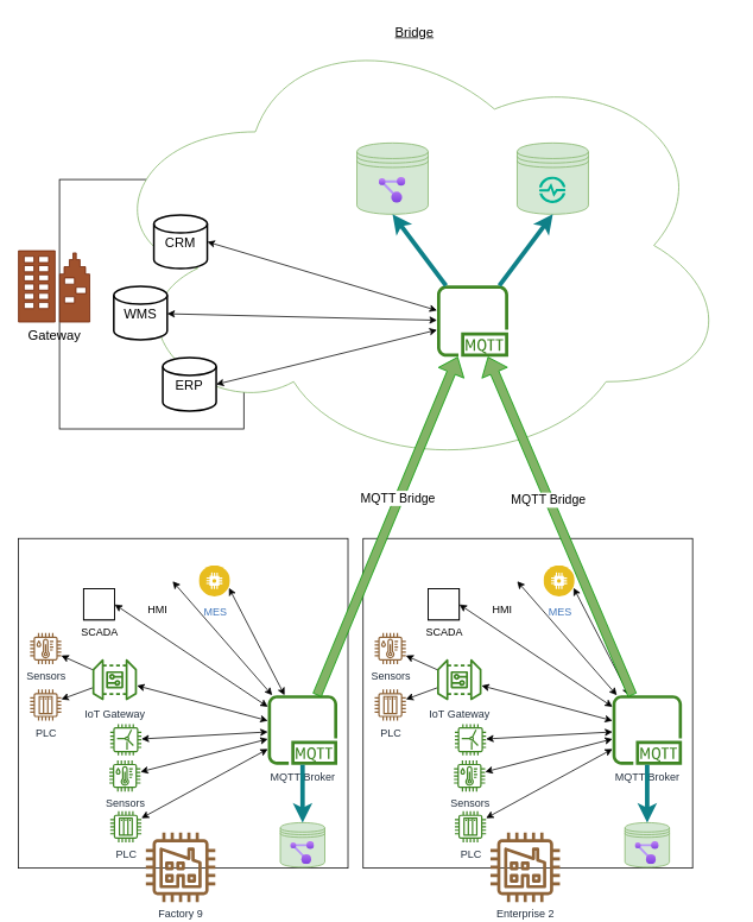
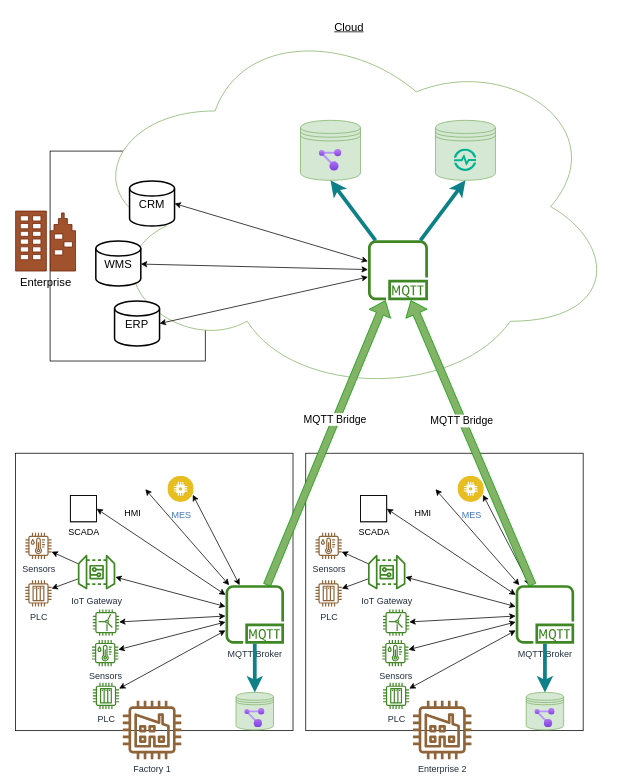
- <mxCell id="54" value="&lt;u&gt;&lt;font style=&quot;font-size: 15px&quot;&gt;Bridge&lt;/font&gt;&lt;/u&gt;" style="ellipse;shape=cloud;whiteSpace=wrap;html=1;fontSize=15;fontColor=#000000;strokeColor=#82B366;verticalAlign=top;" vertex="1" parent="1"><mxGeometry x="107" y="20" width="716" height="510" as="geometry" /></mxCell>
+ <mxCell id="54" value="&lt;u&gt;&lt;font style=&quot;font-size: 15px&quot;&gt;Cloud&lt;/font&gt;&lt;/u&gt;" style="ellipse;shape=cloud;whiteSpace=wrap;html=1;fontSize=15;fontColor=#000000;strokeColor=#82B366;verticalAlign=top;" vertex="1" parent="1"><mxGeometry x="107" y="20" width="716" height="510" as="geometry" /></mxCell>
- <mxCell id="53" value="&lt;font color=&quot;#000000&quot; style=&quot;font-size: 15px&quot;&gt;Gateway&lt;/font&gt;" style="verticalLabelPosition=bottom;html=1;verticalAlign=top;align=center;strokeColor=#6D1F00;fillColor=#a0522d;shape=mxgraph.azure.enterprise;pointerEvents=1;fontColor=#ffffff;" vertex="1" parent="1"><mxGeometry x="20" y="281" width="80" height="80" as="geometry" /></mxCell>
+ <mxCell id="53" value="&lt;font color=&quot;#000000&quot; style=&quot;font-size: 15px&quot;&gt;Enterprise&lt;/font&gt;" style="verticalLabelPosition=bottom;html=1;verticalAlign=top;align=center;strokeColor=#6D1F00;fillColor=#a0522d;shape=mxgraph.azure.enterprise;pointerEvents=1;fontColor=#ffffff;" vertex="1" parent="1"><mxGeometry x="20" y="281" width="80" height="80" as="geometry" /></mxCell>
- <mxCell id="57" value="ERP" style="strokeWidth=2;html=1;shape=mxgraph.flowchart.database;whiteSpace=wrap;fontSize=15;fontColor=#000000;" vertex="1" parent="1"><mxGeometry x="182" y="401" width="60" height="60" as="geometry" /></mxCell>
+ <mxCell id="57" value="ERP" style="strokeWidth=2;html=1;shape=mxgraph.flowchart.database;whiteSpace=wrap;fontSize=15;fontColor=#000000;" vertex="1" parent="1"><mxGeometry x="152" y="401" width="60" height="60" as="geometry" /></mxCell>
- <mxCell id="5" value="Factory 9" style="sketch=0;outlineConnect=0;fontColor=#232F3E;gradientColor=none;fillColor=#8F6439;strokeColor=none;dashed=0;verticalLabelPosition=bottom;verticalAlign=top;align=center;html=1;fontSize=12;fontStyle=0;aspect=fixed;pointerEvents=1;shape=mxgraph.aws4.factory;" parent="1" vertex="1"><mxGeometry x="163" y="934" width="78" height="78" as="geometry" /></mxCell>
+ <mxCell id="5" value="Factory 1" style="sketch=0;outlineConnect=0;fontColor=#232F3E;gradientColor=none;fillColor=#8F6439;strokeColor=none;dashed=0;verticalLabelPosition=bottom;verticalAlign=top;align=center;html=1;fontSize=12;fontStyle=0;aspect=fixed;pointerEvents=1;shape=mxgraph.aws4.factory;" parent="1" vertex="1"><mxGeometry x="163" y="934" width="78" height="78" as="geometry" /></mxCell>
